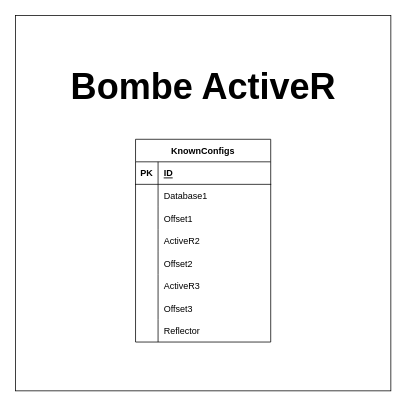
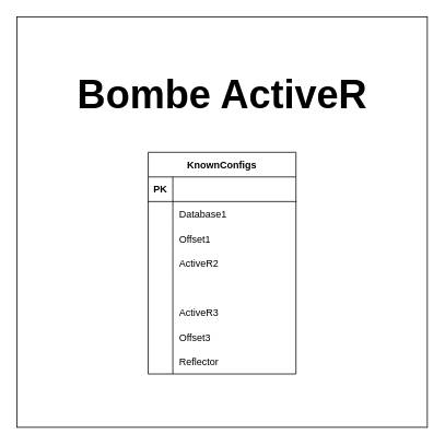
- <mxCell id="7" value="ID" style="shape=partialRectangle;connectable=0;fillColor=none;top=0;left=0;bottom=0;right=0;align=left;spacingLeft=6;fontStyle=5;overflow=hidden;" parent="5" vertex="1"><mxGeometry x="30" width="150" height="30" as="geometry" /></mxCell>
- <mxCell id="19" value="Offset2" style="shape=partialRectangle;connectable=0;fillColor=none;top=0;left=0;bottom=0;right=0;align=left;spacingLeft=6;overflow=hidden;" parent="17" vertex="1"><mxGeometry x="30" width="150" height="30" as="geometry" /></mxCell>
